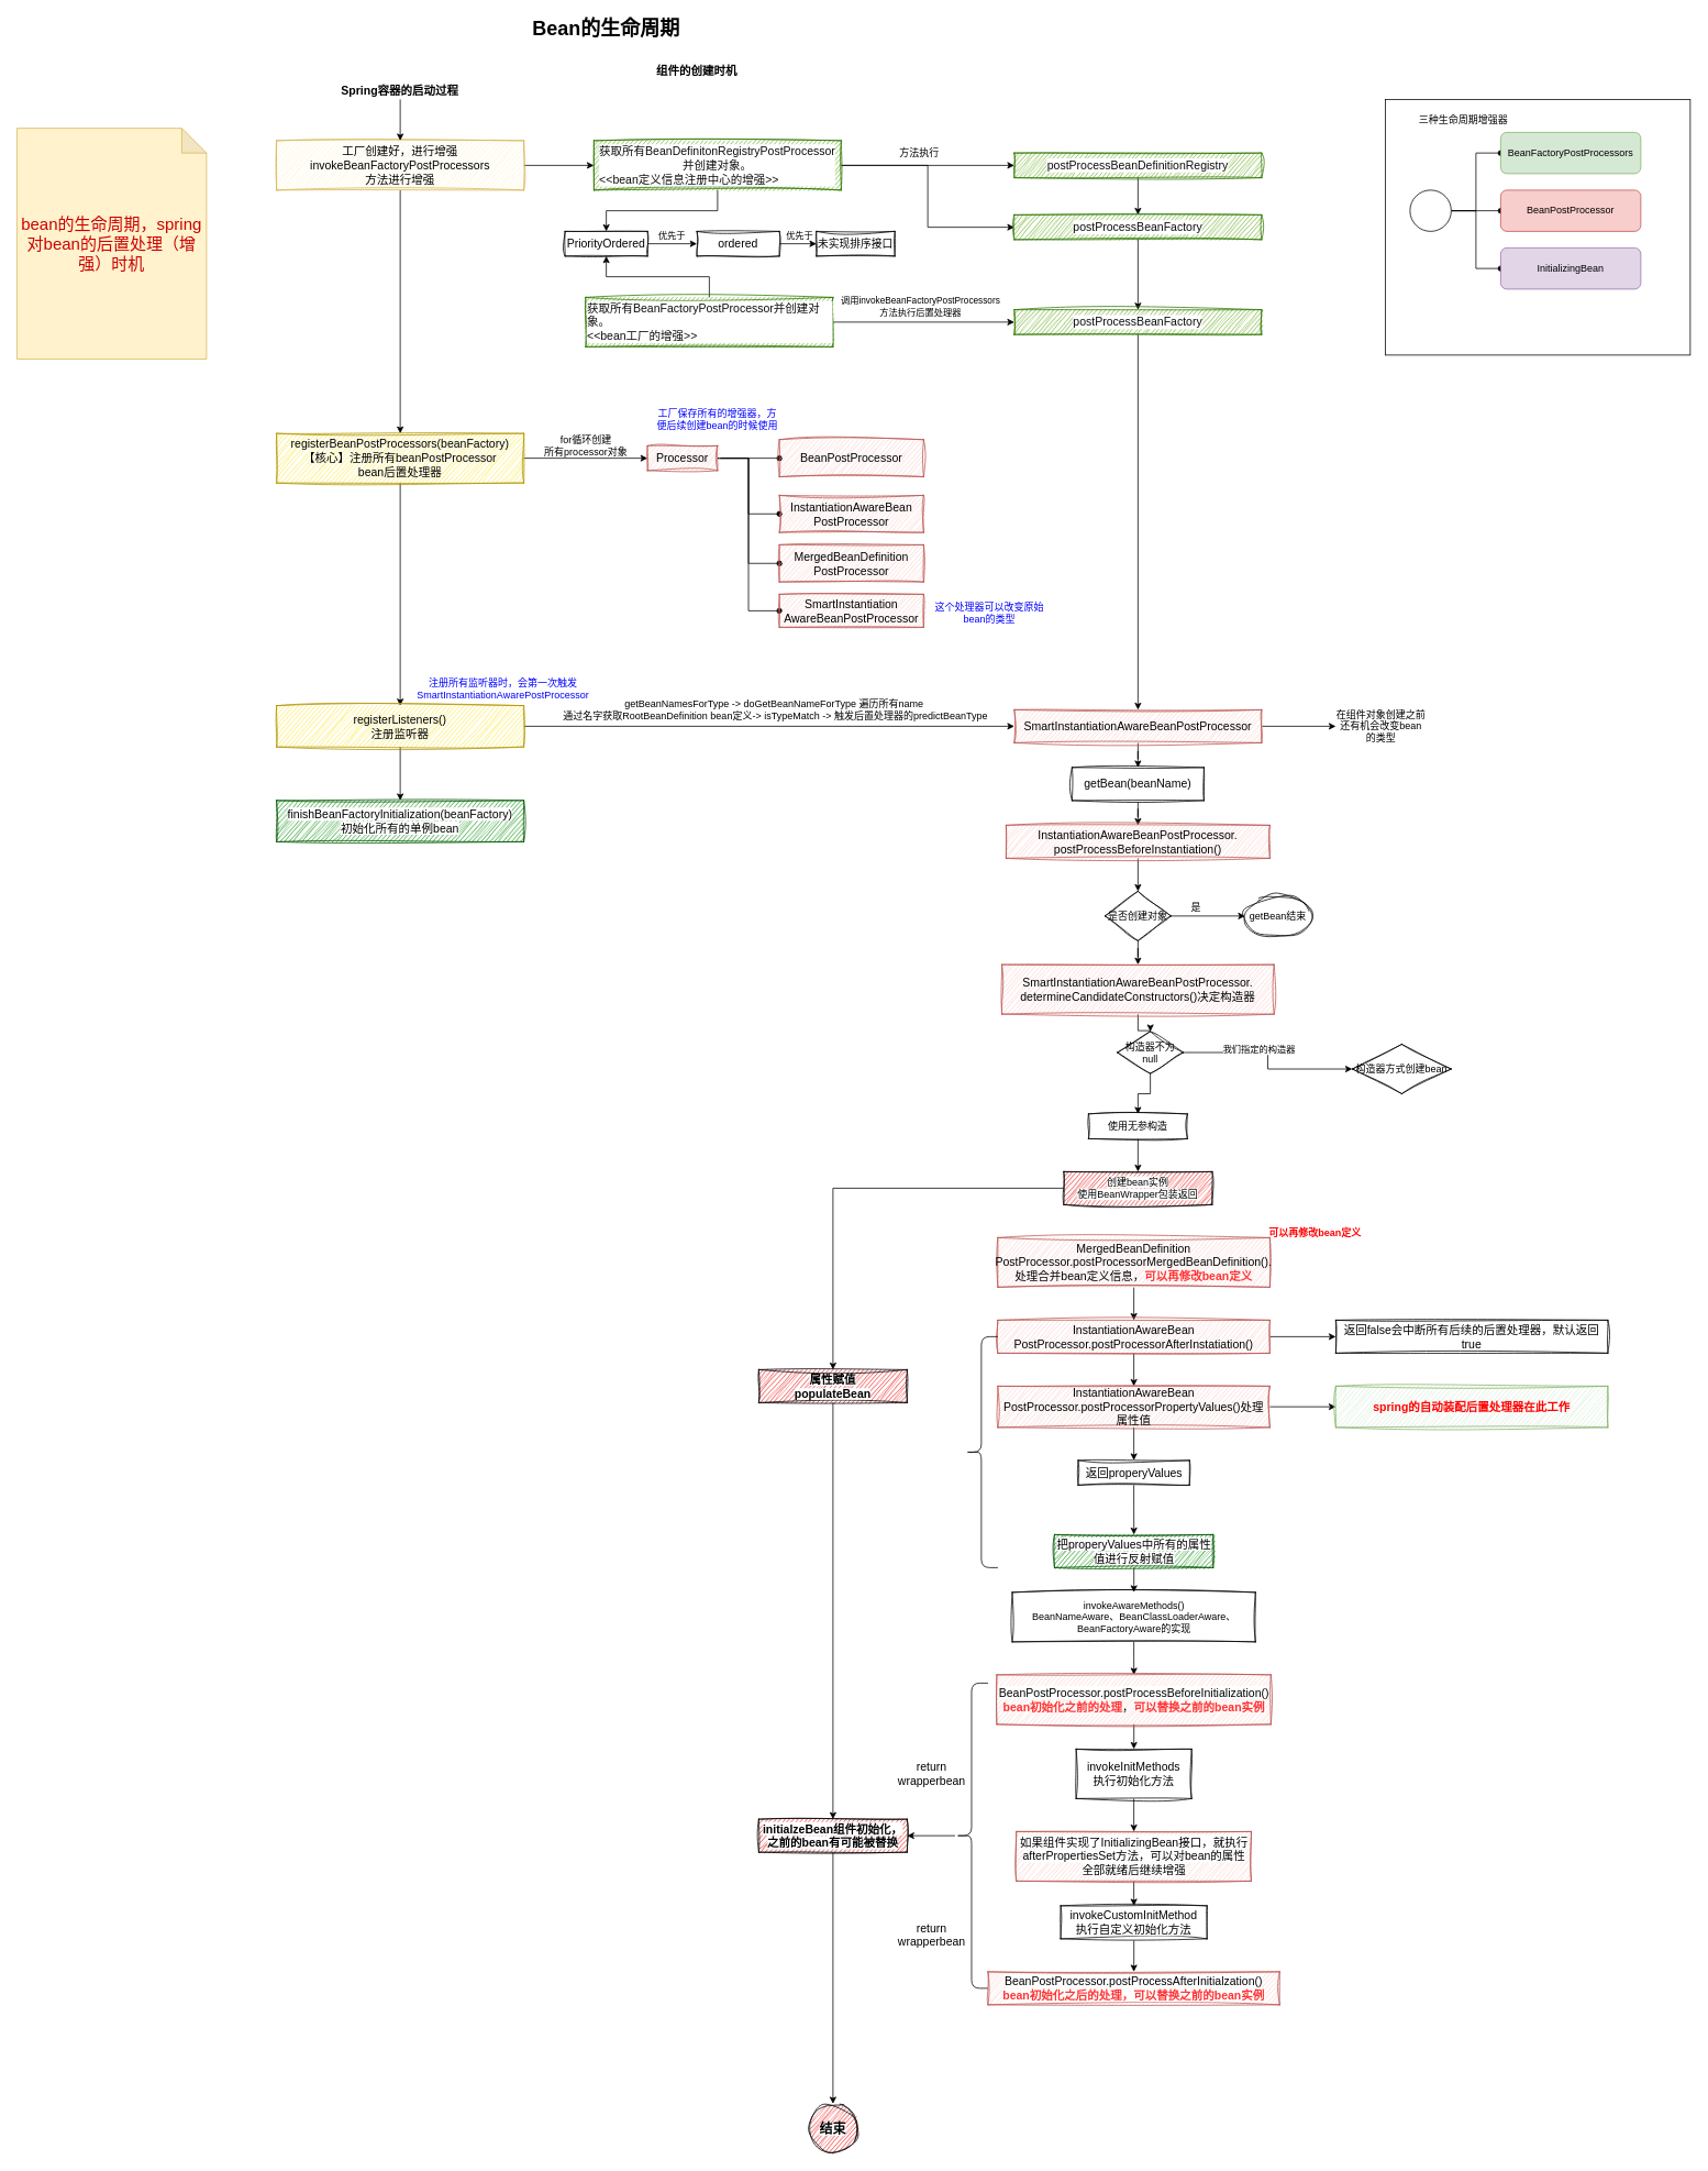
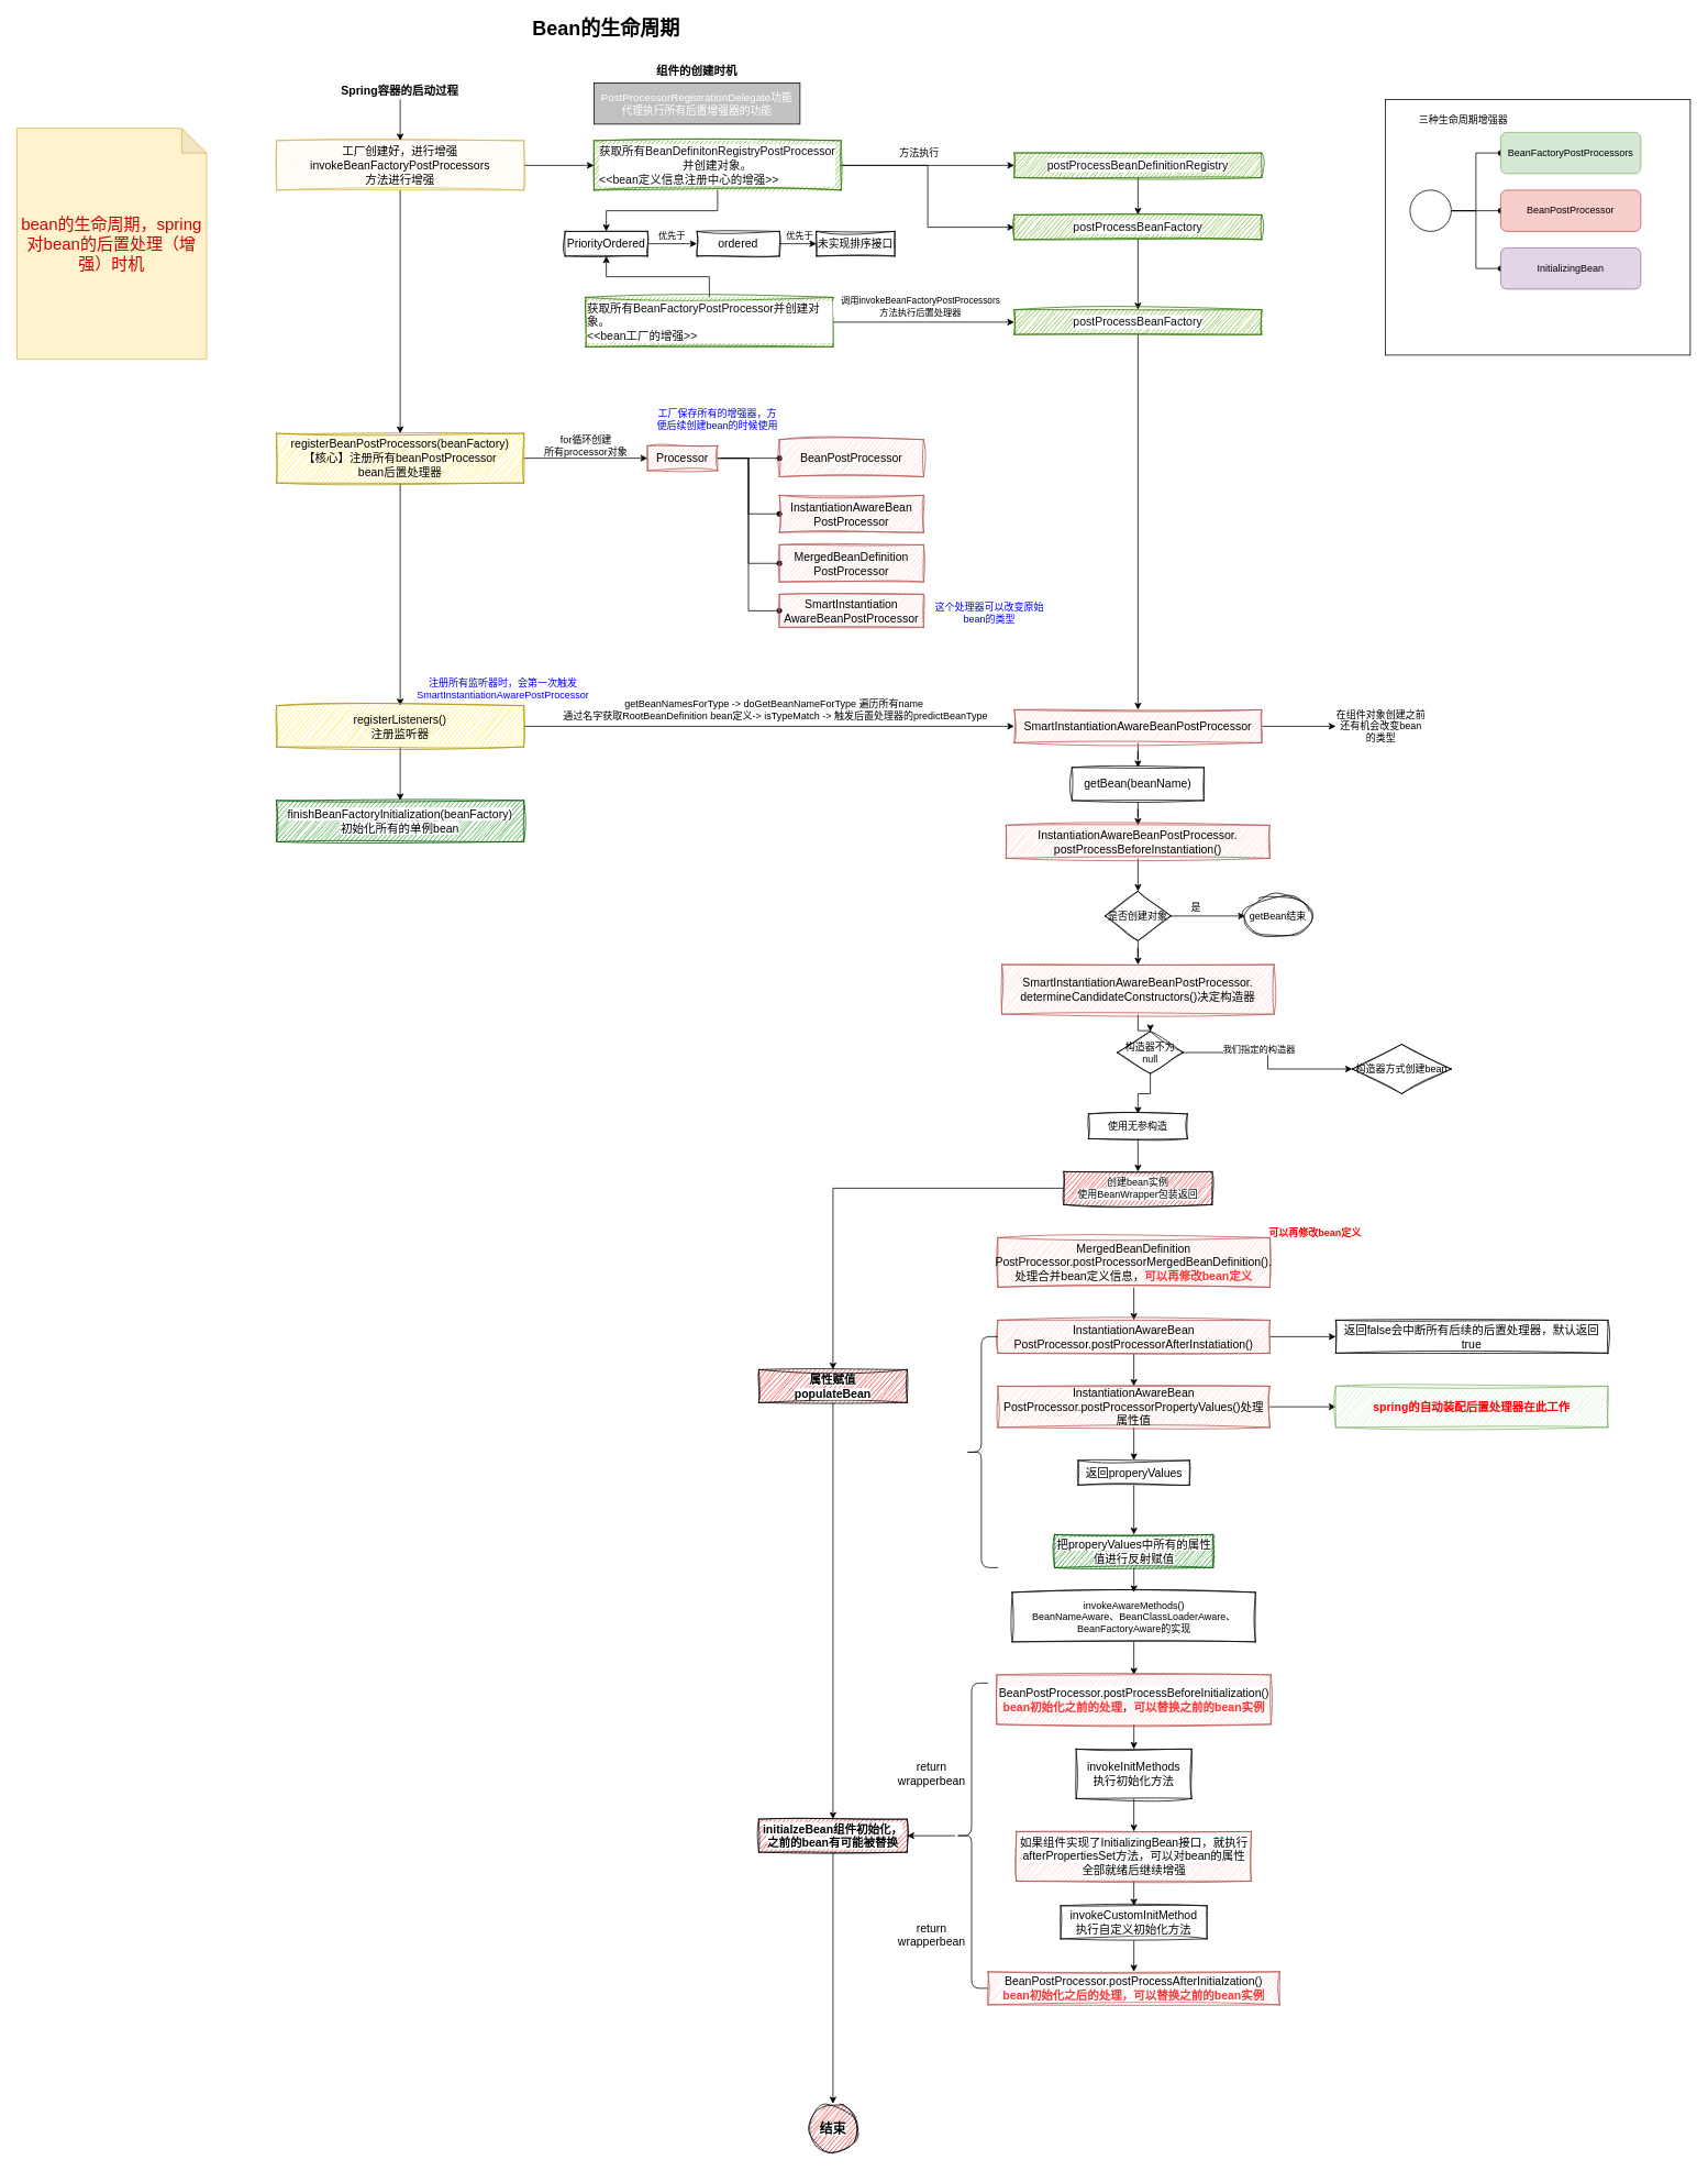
+ <mxCell id="25" value="&lt;font style=&quot;font-size: 13px;&quot; color=&quot;#ffffff&quot;&gt;PostProcessorRegistrationDelegate功能&lt;br&gt;代理执行所有后置增强器的功能&lt;/font&gt;" style="rounded=0;whiteSpace=wrap;html=1;fillColor=#c2c1c1;" vertex="1" parent="1"><mxGeometry x="720" y="100" width="250" height="50" as="geometry" /></mxCell>
